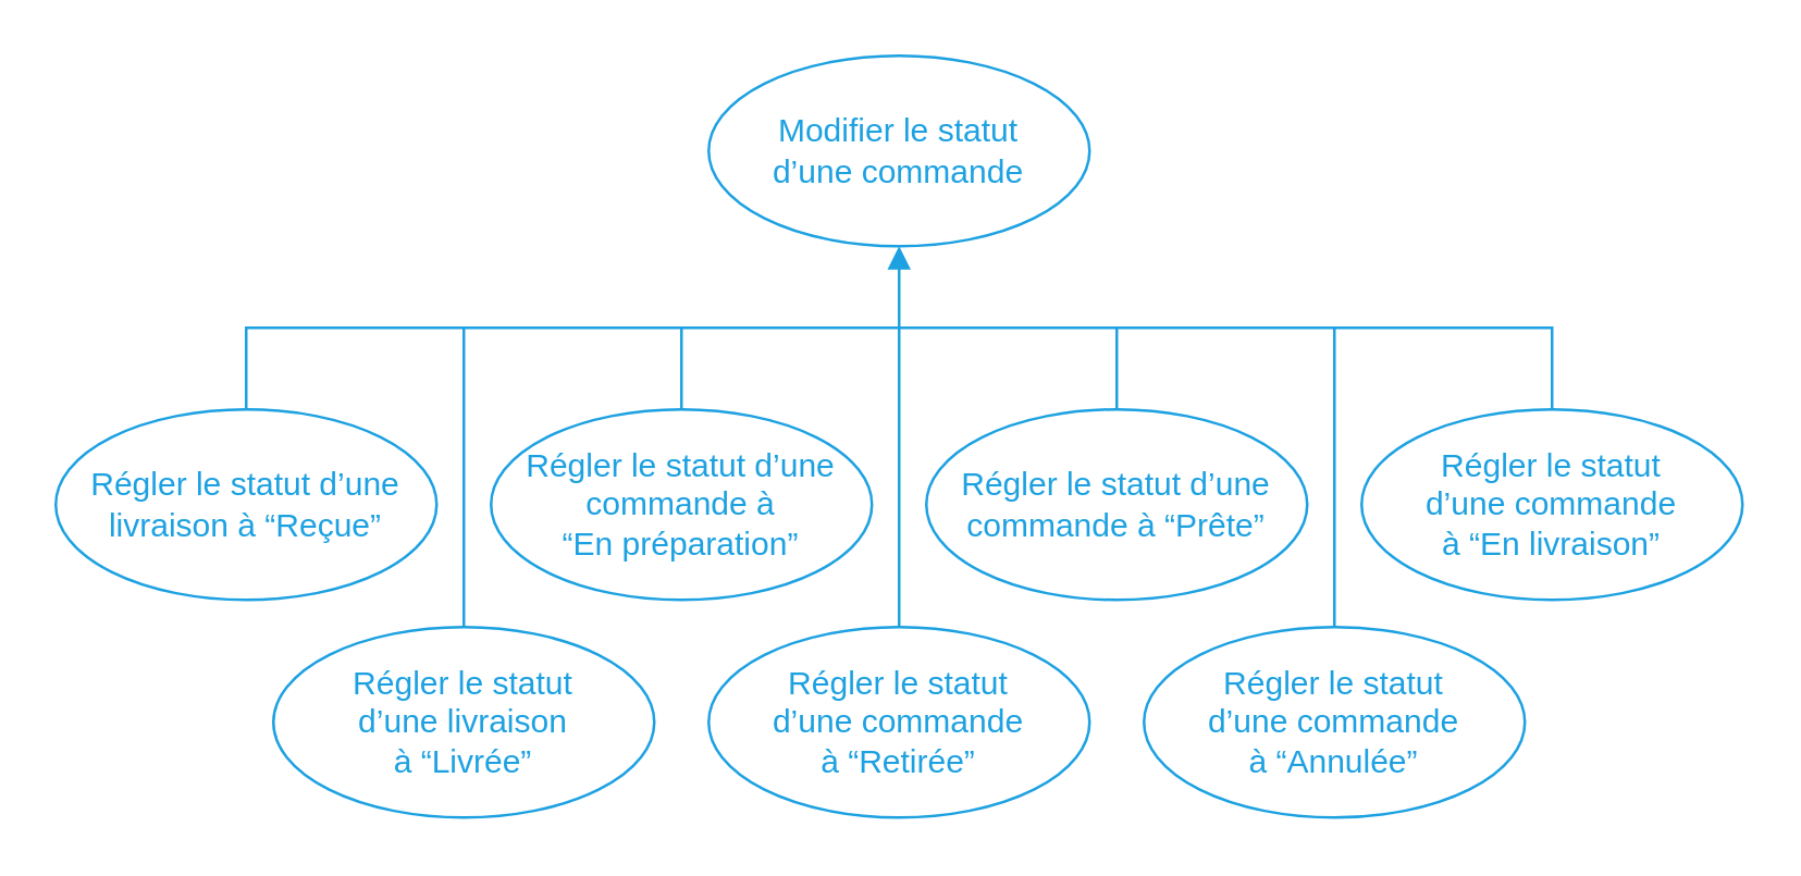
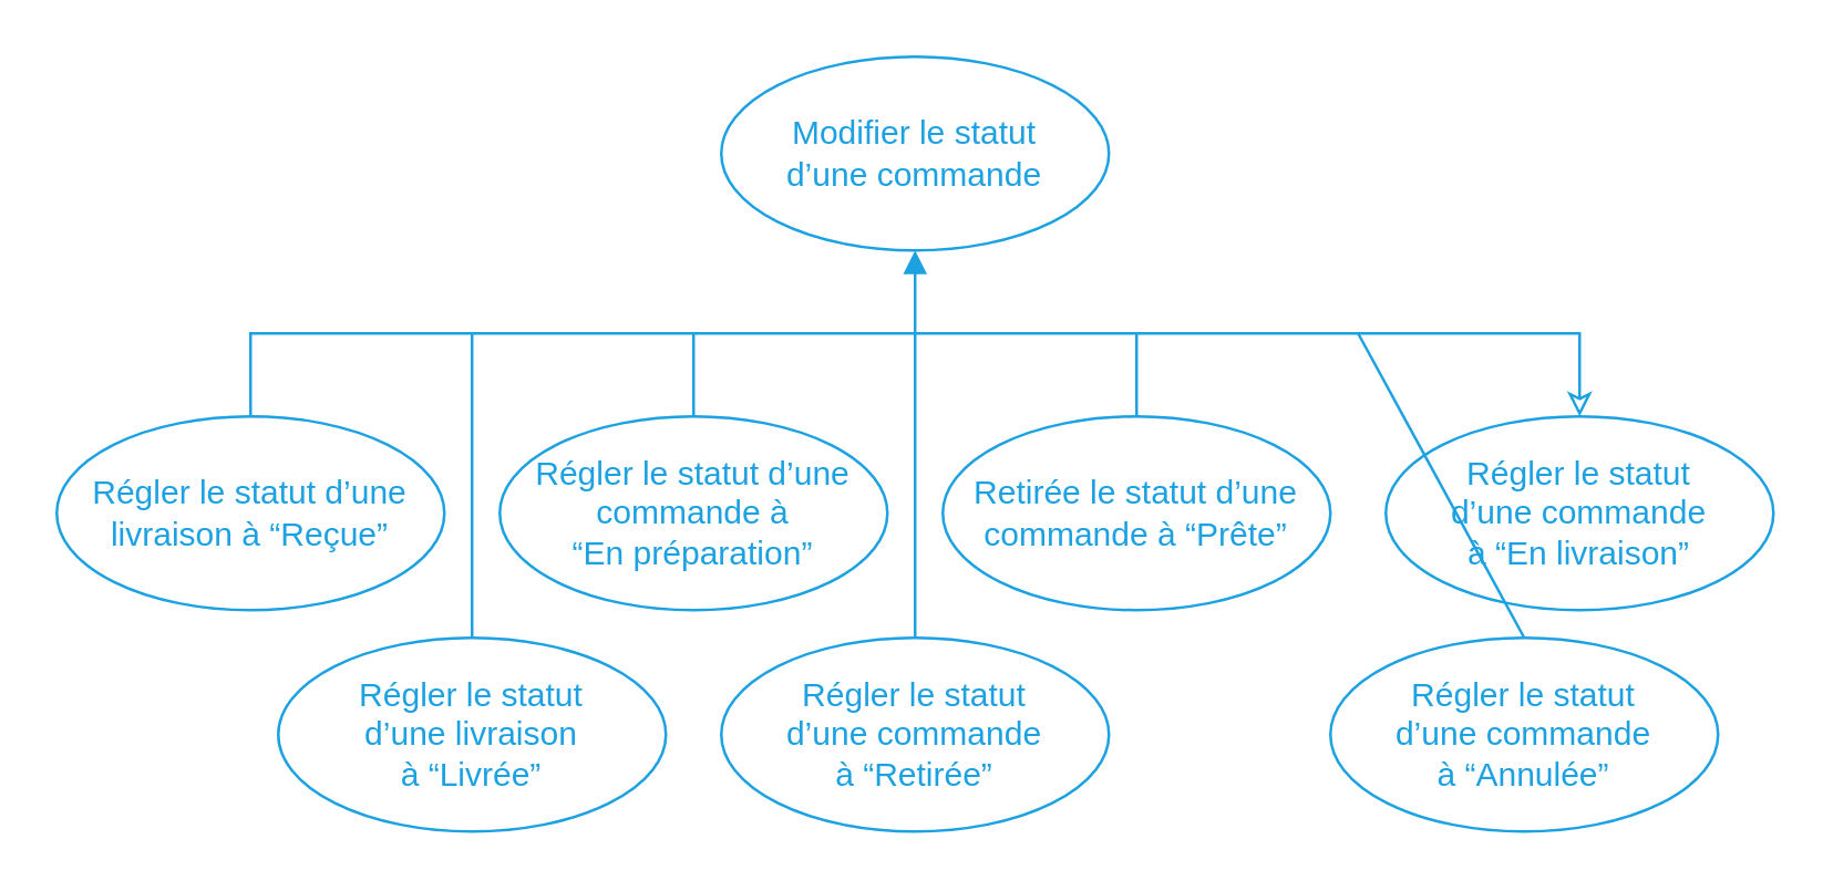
- <mxCell id="3" style="edgeStyle=orthogonalEdgeStyle;rounded=0;orthogonalLoop=1;jettySize=auto;html=1;exitX=0.5;exitY=0;exitDx=0;exitDy=0;entryX=0.5;entryY=0;entryDx=0;entryDy=0;strokeColor=#1DA1E1;endArrow=none;endFill=0;" parent="1" source="4" target="8" edge="1"><mxGeometry relative="1" as="geometry"><Array as="points"><mxPoint x="90" y="120" /><mxPoint x="570" y="120" /></Array></mxGeometry></mxCell>
+ <mxCell id="3" style="edgeStyle=orthogonalEdgeStyle;rounded=0;orthogonalLoop=1;jettySize=auto;html=1;exitX=0.5;exitY=0;exitDx=0;exitDy=0;entryX=0.5;entryY=0;entryDx=0;entryDy=0;strokeColor=#1DA1E1;endArrow=classic;endFill=0;" parent="1" source="4" target="8" edge="1"><mxGeometry relative="1" as="geometry"><Array as="points"><mxPoint x="90" y="120" /><mxPoint x="570" y="120" /></Array></mxGeometry></mxCell>
- <mxCell id="7" value="&lt;font color=&quot;#1da1e1&quot;&gt;Régler le statut d’une commande à “Prête”&lt;/font&gt;" style="ellipse;whiteSpace=wrap;html=1;fillColor=none;strokeColor=#1DA1E1;" parent="1" vertex="1"><mxGeometry x="340" y="150" width="140" height="70" as="geometry" /></mxCell>
+ <mxCell id="7" value="&lt;font color=&quot;#1da1e1&quot;&gt;Retirée le statut d’une commande à “Prête”&lt;/font&gt;" style="ellipse;whiteSpace=wrap;html=1;fillColor=none;strokeColor=#1DA1E1;" parent="1" vertex="1"><mxGeometry x="340" y="150" width="140" height="70" as="geometry" /></mxCell>
- <mxCell id="11" value="&lt;font color=&quot;#1da1e1&quot;&gt;Régler le statut &lt;br&gt;d’une commande &lt;br&gt;à “Annulée”&lt;/font&gt;" style="ellipse;whiteSpace=wrap;html=1;fillColor=none;strokeColor=#1DA1E1;" parent="1" vertex="1"><mxGeometry x="420" y="230" width="140" height="70" as="geometry" /></mxCell>
+ <mxCell id="11" value="&lt;font color=&quot;#1da1e1&quot;&gt;Régler le statut &lt;br&gt;d’une commande &lt;br&gt;à “Annulée”&lt;/font&gt;" style="ellipse;whiteSpace=wrap;html=1;fillColor=none;strokeColor=#1DA1E1;" parent="1" vertex="1"><mxGeometry x="480" y="230" width="140" height="70" as="geometry" /></mxCell>
